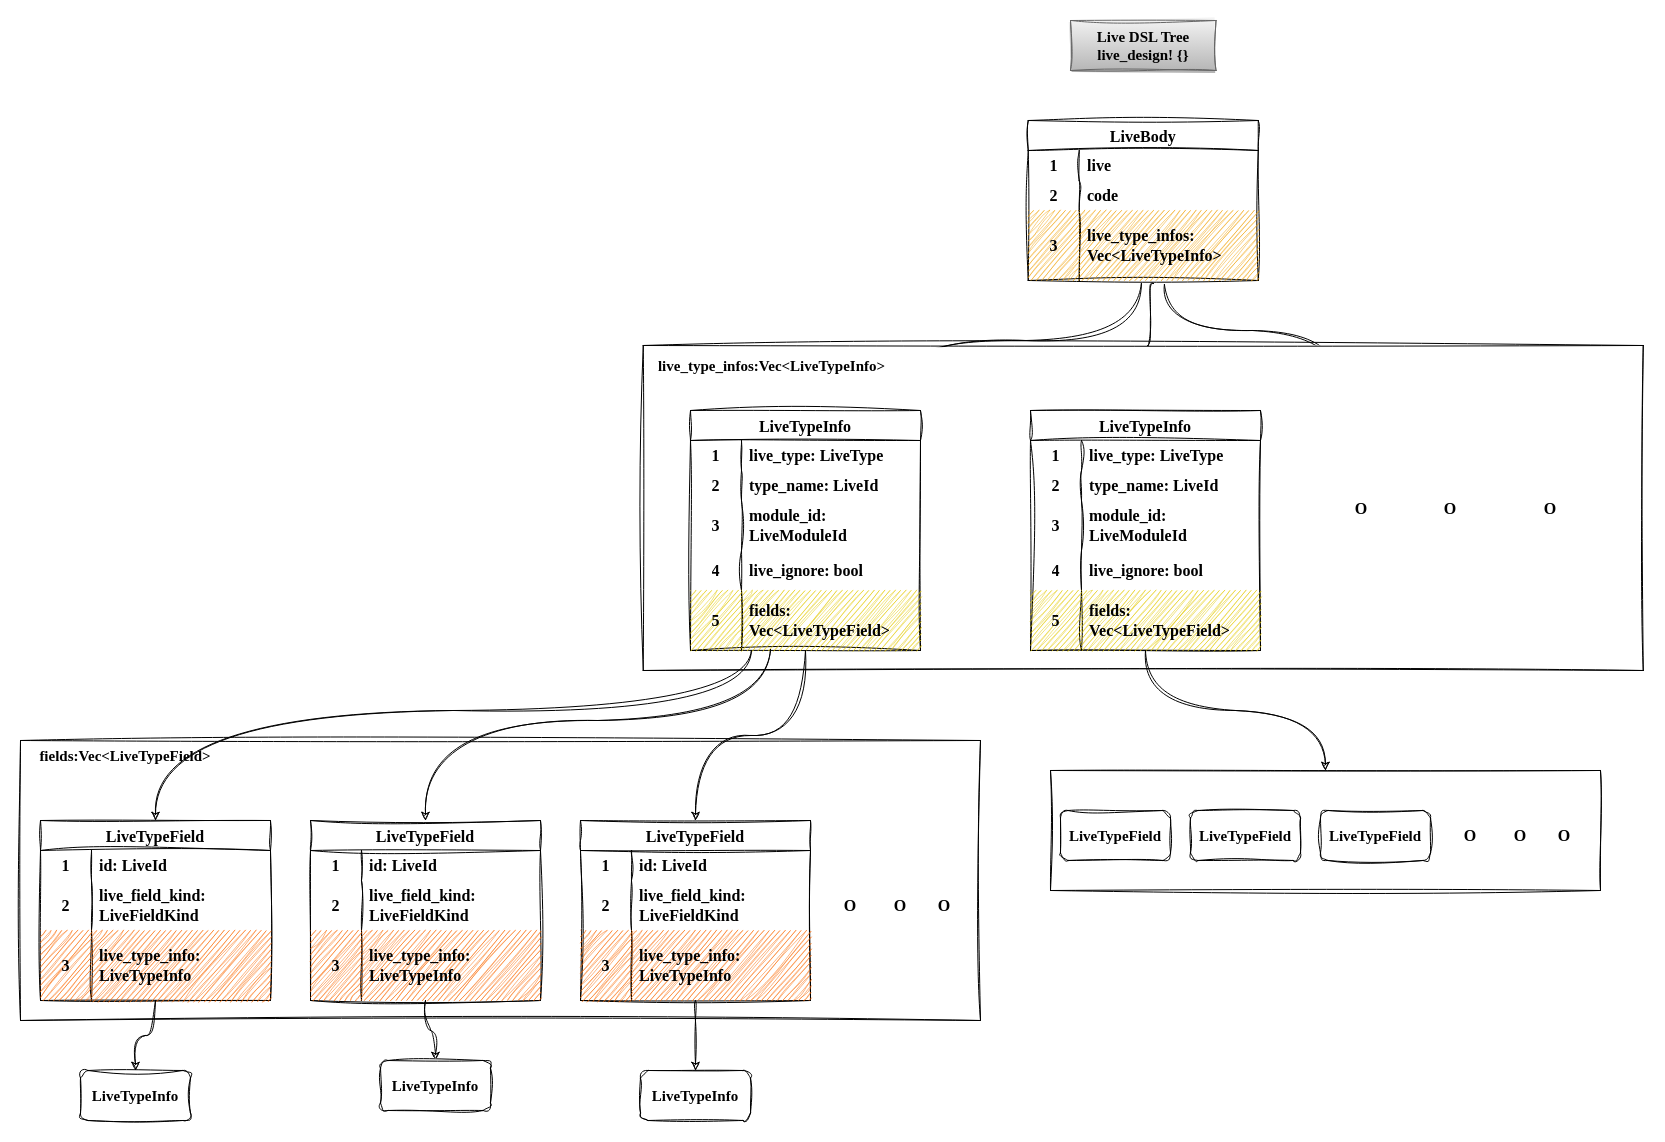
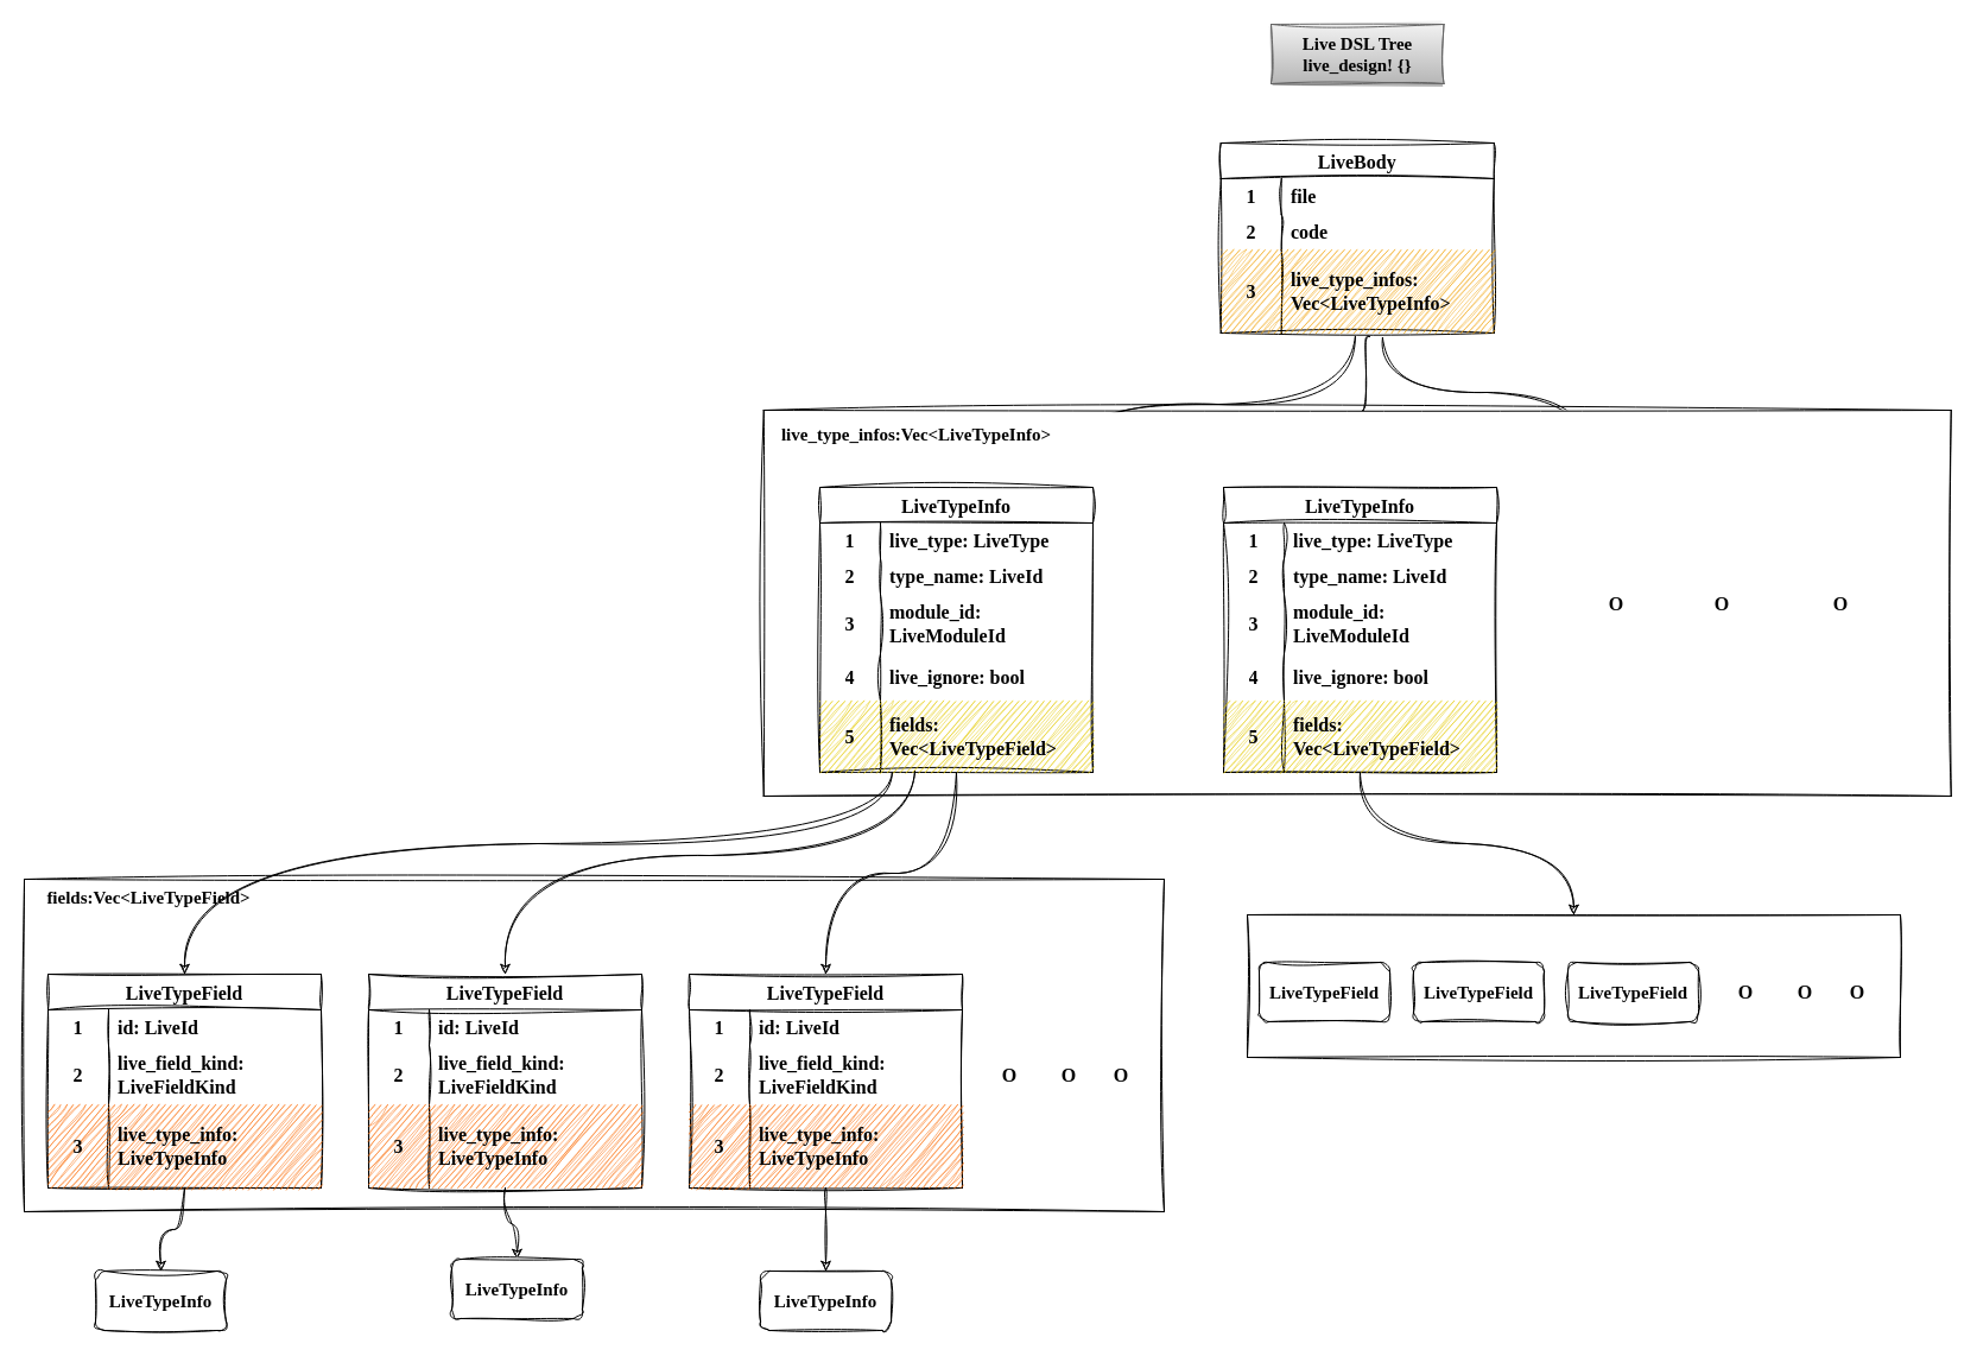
- <mxCell id="10" value="&lt;b&gt;&lt;font face=&quot;Comic Sans MS&quot;&gt;live&lt;/font&gt;&lt;/b&gt;" style="shape=partialRectangle;html=1;whiteSpace=wrap;connectable=0;fillColor=none;top=0;left=0;bottom=0;right=0;align=left;spacingLeft=6;overflow=hidden;strokeColor=inherit;fontSize=16;sketch=1;hachureGap=4;jiggle=2;curveFitting=1;fontFamily=Architects Daughter;fontSource=https%3A%2F%2Ffonts.googleapis.com%2Fcss%3Ffamily%3DArchitects%2BDaughter;" vertex="1" parent="8"><mxGeometry x="51" width="179" height="30" as="geometry"><mxRectangle width="179" height="30" as="alternateBounds" /></mxGeometry></mxCell>
+ <mxCell id="10" value="&lt;b&gt;&lt;font face=&quot;Comic Sans MS&quot;&gt;file&lt;/font&gt;&lt;/b&gt;" style="shape=partialRectangle;html=1;whiteSpace=wrap;connectable=0;fillColor=none;top=0;left=0;bottom=0;right=0;align=left;spacingLeft=6;overflow=hidden;strokeColor=inherit;fontSize=16;sketch=1;hachureGap=4;jiggle=2;curveFitting=1;fontFamily=Architects Daughter;fontSource=https%3A%2F%2Ffonts.googleapis.com%2Fcss%3Ffamily%3DArchitects%2BDaughter;" vertex="1" parent="8"><mxGeometry x="51" width="179" height="30" as="geometry"><mxRectangle width="179" height="30" as="alternateBounds" /></mxGeometry></mxCell>
